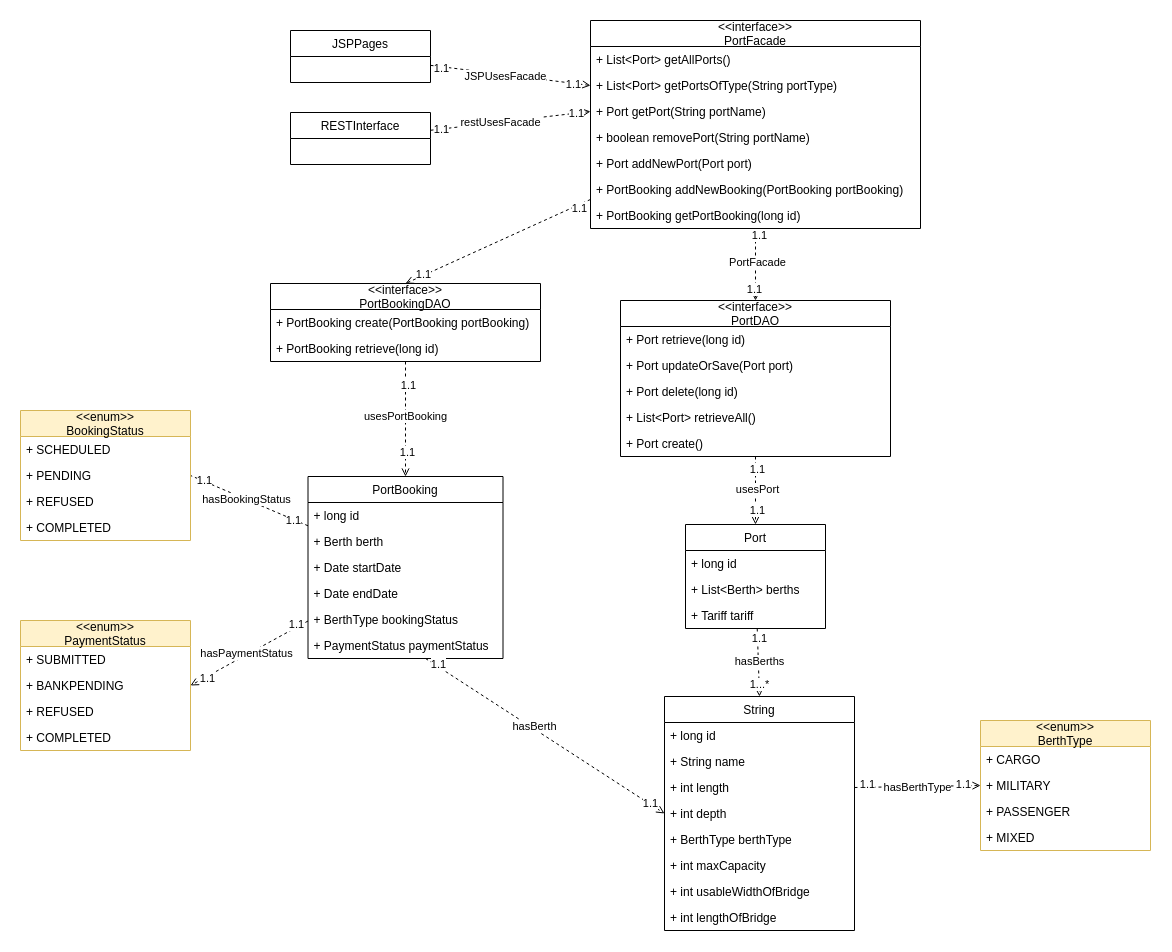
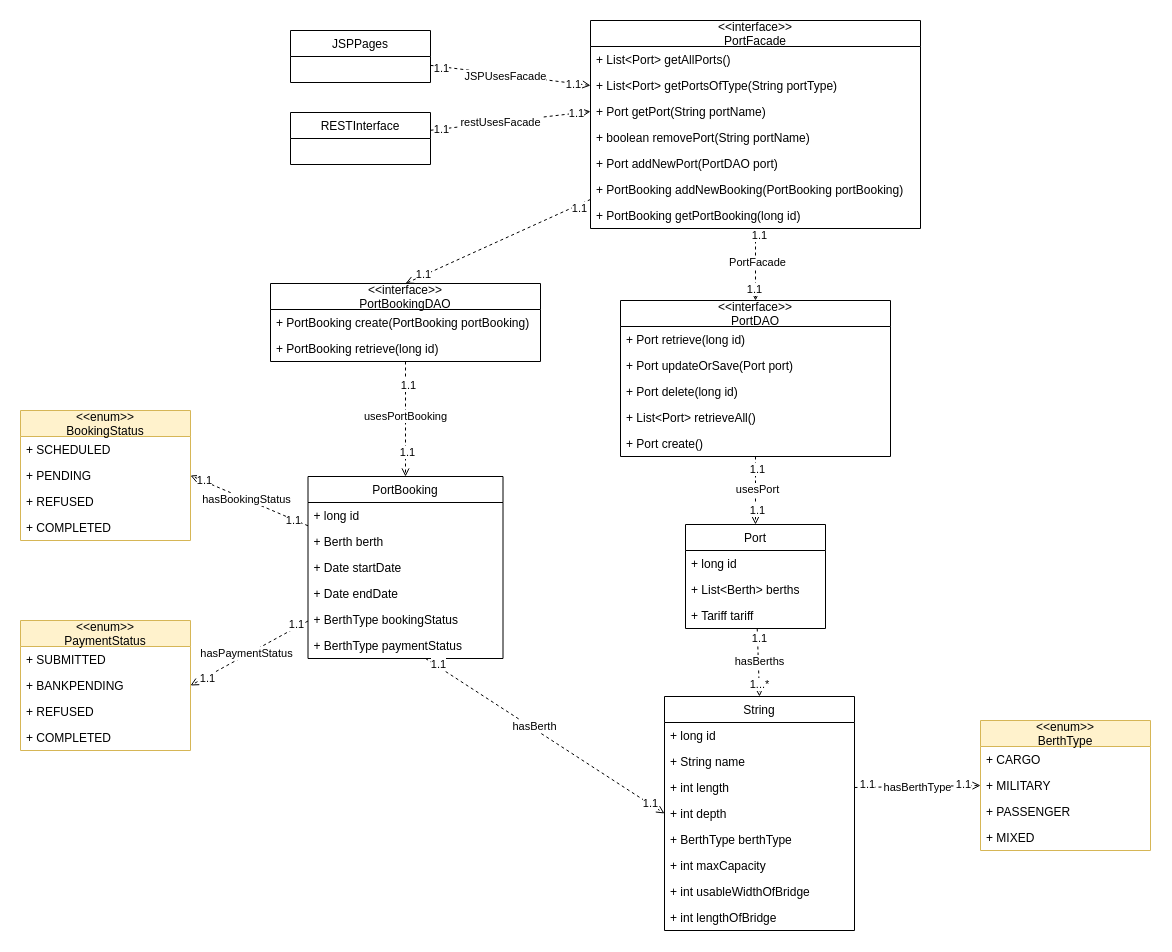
- <mxCell id="14" value="+ Port addNewPort(Port port)" style="text;strokeColor=none;fillColor=none;align=left;verticalAlign=top;spacingLeft=4;spacingRight=4;overflow=hidden;rotatable=0;points=[[0,0.5],[1,0.5]];portConstraint=eastwest;" vertex="1" parent="9"><mxGeometry y="130" width="330" height="26" as="geometry" /></mxCell>
+ <mxCell id="14" value="+ Port addNewPort(PortDAO port)" style="text;strokeColor=none;fillColor=none;align=left;verticalAlign=top;spacingLeft=4;spacingRight=4;overflow=hidden;rotatable=0;points=[[0,0.5],[1,0.5]];portConstraint=eastwest;" vertex="1" parent="9"><mxGeometry y="130" width="330" height="26" as="geometry" /></mxCell>
- <mxCell id="72" style="edgeStyle=none;rounded=0;orthogonalLoop=1;jettySize=auto;html=1;entryX=1;entryY=0.5;entryDx=0;entryDy=0;dashed=1;endArrow=none;endFill=0;" edge="1" parent="1" source="80" target="89"><mxGeometry relative="1" as="geometry" /></mxCell>
+ <mxCell id="72" style="edgeStyle=none;rounded=0;orthogonalLoop=1;jettySize=auto;html=1;entryX=1;entryY=0.5;entryDx=0;entryDy=0;dashed=1;endArrow=open;endFill=0;" edge="1" parent="1" source="80" target="89"><mxGeometry relative="1" as="geometry" /></mxCell>
- <mxCell id="86" value="+ PaymentStatus paymentStatus" style="text;strokeColor=none;fillColor=none;align=left;verticalAlign=top;spacingLeft=4;spacingRight=4;overflow=hidden;rotatable=0;points=[[0,0.5],[1,0.5]];portConstraint=eastwest;" vertex="1" parent="80"><mxGeometry y="156" width="195" height="26" as="geometry" /></mxCell>
+ <mxCell id="86" value="+ BerthType paymentStatus" style="text;strokeColor=none;fillColor=none;align=left;verticalAlign=top;spacingLeft=4;spacingRight=4;overflow=hidden;rotatable=0;points=[[0,0.5],[1,0.5]];portConstraint=eastwest;" vertex="1" parent="80"><mxGeometry y="156" width="195" height="26" as="geometry" /></mxCell>
